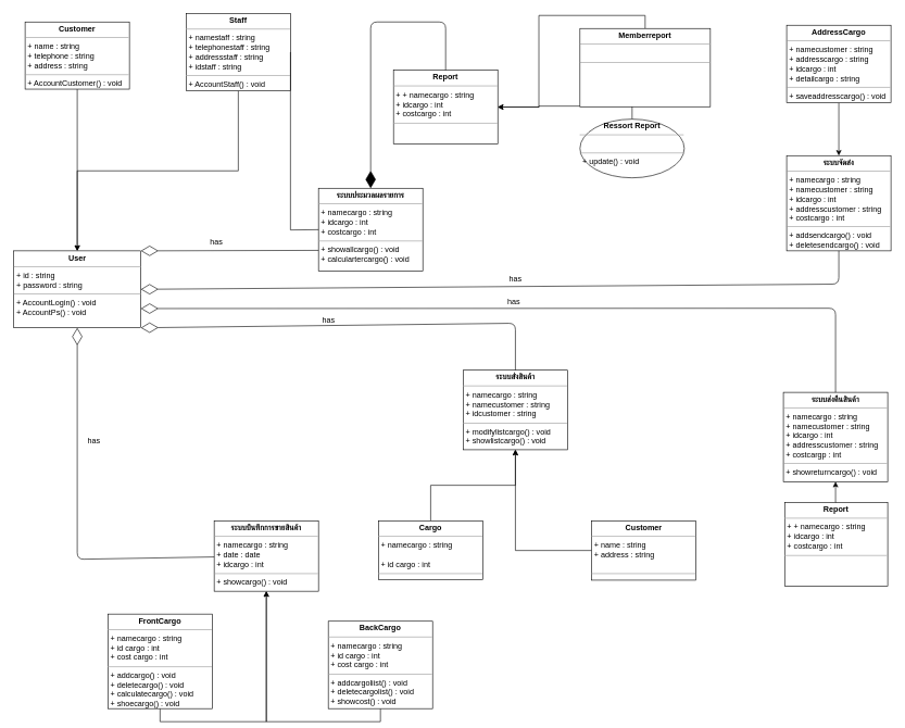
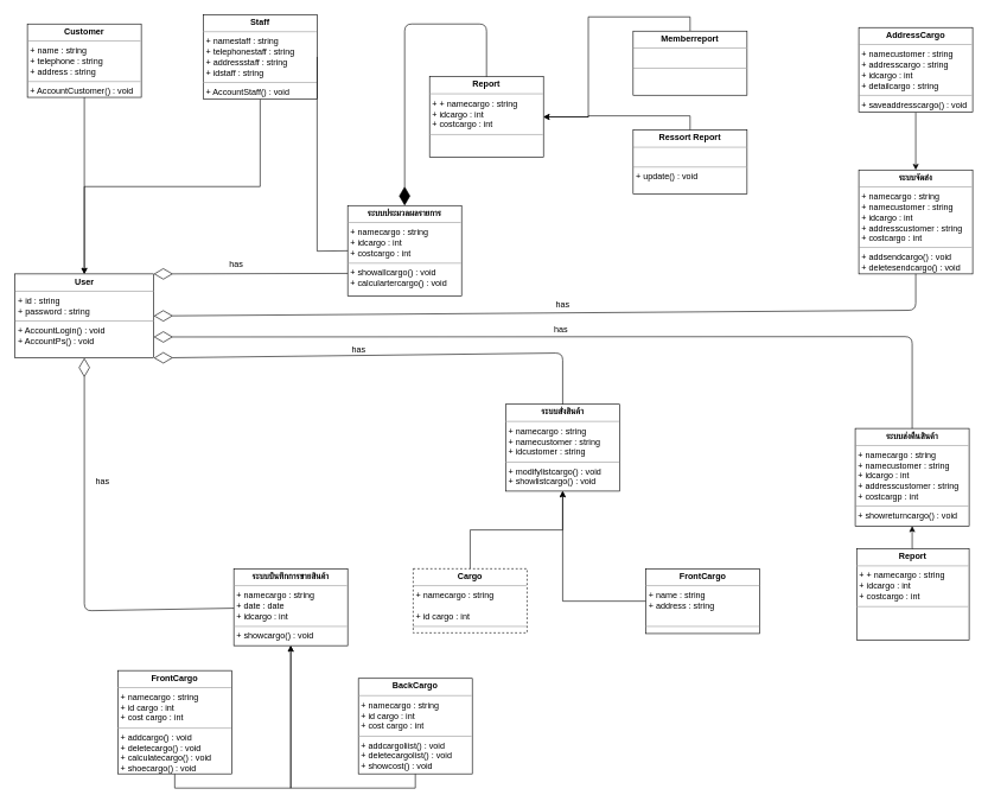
- <mxCell id="25" value="&lt;p style=&quot;margin: 0px ; margin-top: 4px ; text-align: center&quot;&gt;&lt;b&gt;Memberreport&lt;/b&gt;&lt;/p&gt;&lt;hr size=&quot;1&quot;&gt;&lt;p style=&quot;margin: 0px ; margin-left: 4px&quot;&gt;&lt;br&gt;&lt;/p&gt;&lt;hr size=&quot;1&quot;&gt;&lt;p style=&quot;margin: 0px ; margin-left: 4px&quot;&gt;&lt;br&gt;&lt;/p&gt;" style="verticalAlign=top;align=left;overflow=fill;fontSize=12;fontFamily=Helvetica;html=1;" vertex="1" parent="1"><mxGeometry x="889" y="43" width="200" height="120" as="geometry" /></mxCell>
+ <mxCell id="25" value="&lt;p style=&quot;margin: 0px ; margin-top: 4px ; text-align: center&quot;&gt;&lt;b&gt;Memberreport&lt;/b&gt;&lt;/p&gt;&lt;hr size=&quot;1&quot;&gt;&lt;p style=&quot;margin: 0px ; margin-left: 4px&quot;&gt;&lt;br&gt;&lt;/p&gt;&lt;hr size=&quot;1&quot;&gt;&lt;p style=&quot;margin: 0px ; margin-left: 4px&quot;&gt;&lt;br&gt;&lt;/p&gt;" style="verticalAlign=top;align=left;overflow=fill;fontSize=12;fontFamily=Helvetica;html=1;" vertex="1" parent="1"><mxGeometry x="889" y="43" width="160" height="90" as="geometry" /></mxCell>
- <mxCell id="23" value="&lt;p style=&quot;margin: 0px ; margin-top: 4px ; text-align: center&quot;&gt;&lt;b&gt;Ressort Report&lt;/b&gt;&lt;/p&gt;&lt;hr size=&quot;1&quot;&gt;&lt;p style=&quot;margin: 0px ; margin-left: 4px&quot;&gt;&lt;br&gt;&lt;/p&gt;&lt;hr size=&quot;1&quot;&gt;&lt;p style=&quot;margin: 0px ; margin-left: 4px&quot;&gt;+ update() : void&lt;/p&gt;" style="ellipse;verticalAlign=top;align=left;overflow=fill;fontSize=12;fontFamily=Helvetica;html=1;" vertex="1" parent="1"><mxGeometry x="889" y="182" width="160" height="90" as="geometry" /></mxCell>
+ <mxCell id="23" value="&lt;p style=&quot;margin: 0px ; margin-top: 4px ; text-align: center&quot;&gt;&lt;b&gt;Ressort Report&lt;/b&gt;&lt;/p&gt;&lt;hr size=&quot;1&quot;&gt;&lt;p style=&quot;margin: 0px ; margin-left: 4px&quot;&gt;&lt;br&gt;&lt;/p&gt;&lt;hr size=&quot;1&quot;&gt;&lt;p style=&quot;margin: 0px ; margin-left: 4px&quot;&gt;+ update() : void&lt;/p&gt;" style="verticalAlign=top;align=left;overflow=fill;fontSize=12;fontFamily=Helvetica;html=1;" vertex="1" parent="1"><mxGeometry x="889" y="182" width="160" height="90" as="geometry" /></mxCell>
- <mxCell id="32" value="&lt;p style=&quot;margin: 0px ; margin-top: 4px ; text-align: center&quot;&gt;&lt;b&gt;Customer&lt;/b&gt;&lt;/p&gt;&lt;hr size=&quot;1&quot;&gt;&lt;p style=&quot;margin: 0px ; margin-left: 4px&quot;&gt;+ name : string&lt;/p&gt;&lt;p style=&quot;margin: 0px ; margin-left: 4px&quot;&gt;+ address : string&lt;/p&gt;&lt;p style=&quot;margin: 0px ; margin-left: 4px&quot;&gt;&lt;br&gt;&lt;/p&gt;&lt;hr size=&quot;1&quot;&gt;&lt;p style=&quot;margin: 0px ; margin-left: 4px&quot;&gt;&lt;br&gt;&lt;/p&gt;" style="verticalAlign=top;align=left;overflow=fill;fontSize=12;fontFamily=Helvetica;html=1;" vertex="1" parent="1"><mxGeometry x="907" y="798" width="160" height="91" as="geometry" /></mxCell>
+ <mxCell id="32" value="&lt;p style=&quot;margin: 0px ; margin-top: 4px ; text-align: center&quot;&gt;&lt;b&gt;FrontCargo&lt;/b&gt;&lt;/p&gt;&lt;hr size=&quot;1&quot;&gt;&lt;p style=&quot;margin: 0px ; margin-left: 4px&quot;&gt;+ name : string&lt;/p&gt;&lt;p style=&quot;margin: 0px ; margin-left: 4px&quot;&gt;+ address : string&lt;/p&gt;&lt;p style=&quot;margin: 0px ; margin-left: 4px&quot;&gt;&lt;br&gt;&lt;/p&gt;&lt;hr size=&quot;1&quot;&gt;&lt;p style=&quot;margin: 0px ; margin-left: 4px&quot;&gt;&lt;br&gt;&lt;/p&gt;" style="verticalAlign=top;align=left;overflow=fill;fontSize=12;fontFamily=Helvetica;html=1;" vertex="1" parent="1"><mxGeometry x="907" y="798" width="160" height="91" as="geometry" /></mxCell>
- <mxCell id="30" value="&lt;p style=&quot;margin: 0px ; margin-top: 4px ; text-align: center&quot;&gt;&lt;b&gt;Cargo&lt;/b&gt;&lt;/p&gt;&lt;hr size=&quot;1&quot;&gt;&lt;p style=&quot;margin: 0px ; margin-left: 4px&quot;&gt;+ namecargo : string&lt;/p&gt;&lt;p style=&quot;margin: 0px ; margin-left: 4px&quot;&gt;&lt;br&gt;+ id cargo : int&lt;/p&gt;&lt;hr size=&quot;1&quot;&gt;&lt;p style=&quot;margin: 0px ; margin-left: 4px&quot;&gt;&lt;br&gt;&lt;/p&gt;" style="verticalAlign=top;align=left;overflow=fill;fontSize=12;fontFamily=Helvetica;html=1;" vertex="1" parent="1"><mxGeometry x="580" y="798" width="160" height="90" as="geometry" /></mxCell>
+ <mxCell id="30" value="&lt;p style=&quot;margin: 0px ; margin-top: 4px ; text-align: center&quot;&gt;&lt;b&gt;Cargo&lt;/b&gt;&lt;/p&gt;&lt;hr size=&quot;1&quot;&gt;&lt;p style=&quot;margin: 0px ; margin-left: 4px&quot;&gt;+ namecargo : string&lt;/p&gt;&lt;p style=&quot;margin: 0px ; margin-left: 4px&quot;&gt;&lt;br&gt;+ id cargo : int&lt;/p&gt;&lt;hr size=&quot;1&quot;&gt;&lt;p style=&quot;margin: 0px ; margin-left: 4px&quot;&gt;&lt;br&gt;&lt;/p&gt;" style="verticalAlign=top;align=left;overflow=fill;fontSize=12;fontFamily=Helvetica;html=1;dashed=1;" vertex="1" parent="1"><mxGeometry x="580" y="798" width="160" height="90" as="geometry" /></mxCell>
